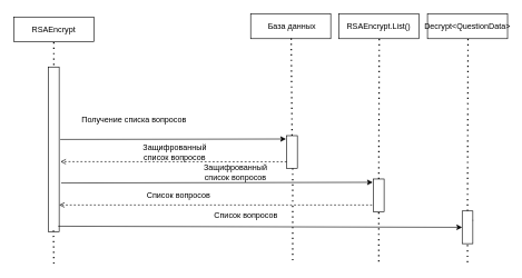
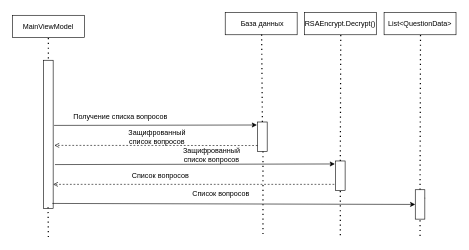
- <mxCell id="20" value="RSAEncrypt.List()" style="rounded=0;whiteSpace=wrap;html=1;" vertex="1" parent="1"><mxGeometry x="507" y="20.5" width="120" height="37" as="geometry" /></mxCell>
+ <mxCell id="20" value="RSAEncrypt.Decrypt()" style="rounded=0;whiteSpace=wrap;html=1;" vertex="1" parent="1"><mxGeometry x="507" y="20.5" width="120" height="37" as="geometry" /></mxCell>
- <mxCell id="16" value="Decrypt&amp;lt;QuestionData&amp;gt;" style="rounded=0;whiteSpace=wrap;html=1;" parent="1" vertex="1"><mxGeometry x="640" y="20.5" width="120" height="37" as="geometry" /></mxCell>
+ <mxCell id="16" value="List&amp;lt;QuestionData&amp;gt;" style="rounded=0;whiteSpace=wrap;html=1;" parent="1" vertex="1"><mxGeometry x="640" y="20.5" width="120" height="37" as="geometry" /></mxCell>
- <mxCell id="3" value="RSAEncrypt" style="text;html=1;strokeColor=none;fillColor=none;align=center;verticalAlign=middle;whiteSpace=wrap;rounded=0;" parent="1" vertex="1"><mxGeometry x="50" y="28.5" width="60" height="30" as="geometry" /></mxCell>
+ <mxCell id="3" value="MainViewModel" style="text;html=1;strokeColor=none;fillColor=none;align=center;verticalAlign=middle;whiteSpace=wrap;rounded=0;" parent="1" vertex="1"><mxGeometry x="50" y="28.5" width="60" height="30" as="geometry" /></mxCell>
- <mxCell id="12" value="Получение списка вопросов" style="text;html=1;strokeColor=none;fillColor=none;align=center;verticalAlign=middle;whiteSpace=wrap;rounded=0;" parent="1" vertex="1"><mxGeometry x="121" y="164" width="159" height="30" as="geometry" /></mxCell>
+ <mxCell id="12" value="Получение списка вопросов" style="text;html=1;strokeColor=none;fillColor=none;align=center;verticalAlign=middle;whiteSpace=wrap;rounded=0;" parent="1" vertex="1"><mxGeometry x="121" y="179" width="159" height="30" as="geometry" /></mxCell>
